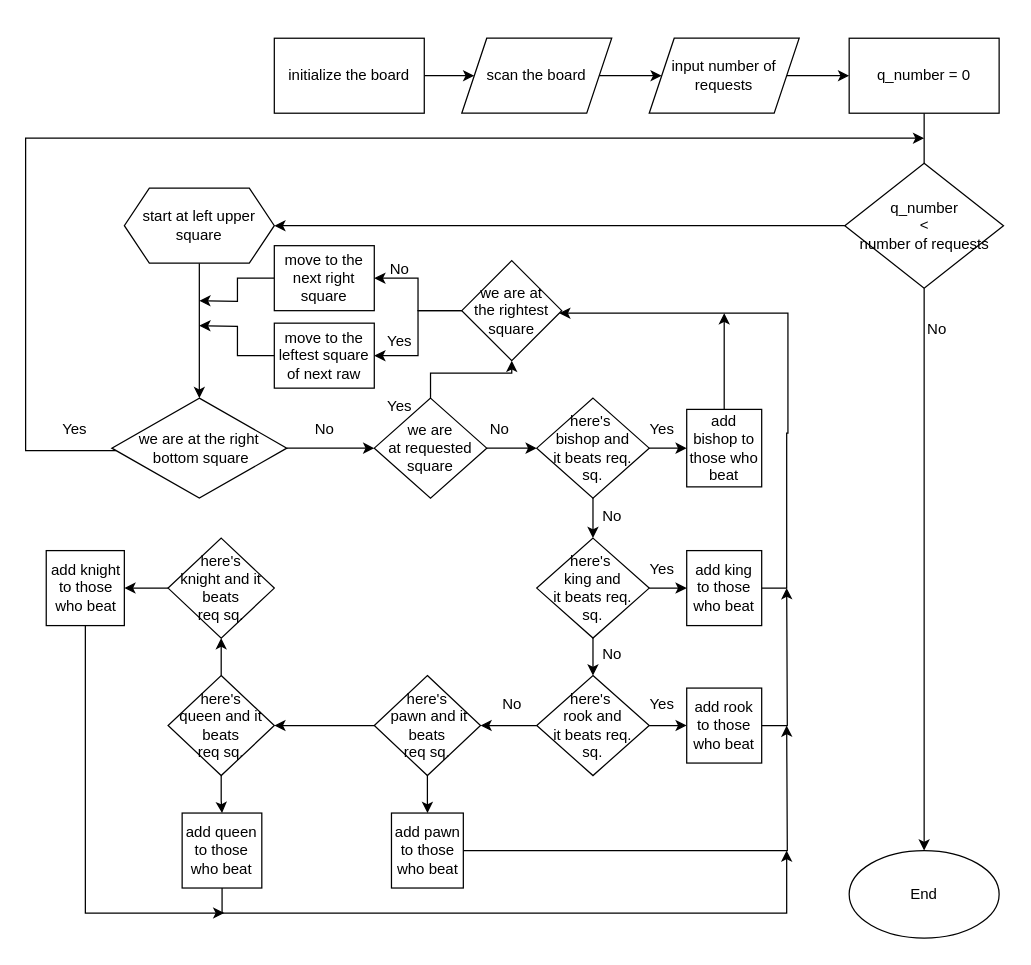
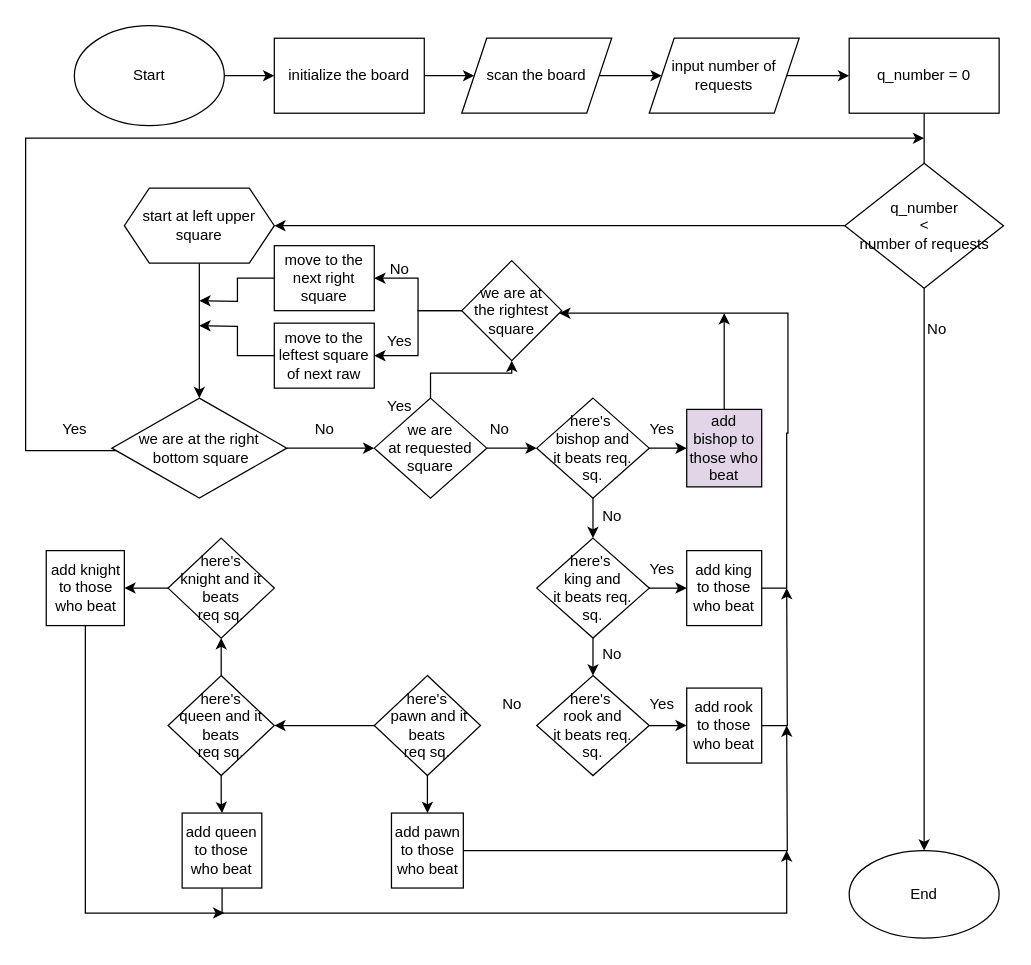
+ <mxCell id="3" value="Start" style="ellipse;whiteSpace=wrap;html=1;" vertex="1" parent="1"><mxGeometry x="59" y="20" width="120" height="80" as="geometry" /></mxCell>
+ <mxCell id="2" value="" style="edgeStyle=orthogonalEdgeStyle;rounded=0;orthogonalLoop=1;jettySize=auto;html=1;" edge="1" parent="1" source="3" target="5"><mxGeometry relative="1" as="geometry" /></mxCell>
- <mxCell id="31" value="add bishop to those who beat" style="whiteSpace=wrap;html=1;" vertex="1" parent="1"><mxGeometry x="549" y="327" width="60" height="62" as="geometry" /></mxCell>
+ <mxCell id="31" value="add bishop to those who beat" style="whiteSpace=wrap;html=1;fillColor=#e1d5e7;" vertex="1" parent="1"><mxGeometry x="549" y="327" width="60" height="62" as="geometry" /></mxCell>
- <mxCell id="41" value="" style="edgeStyle=orthogonalEdgeStyle;rounded=0;orthogonalLoop=1;jettySize=auto;html=1;" edge="1" parent="1" source="42" target="60"><mxGeometry relative="1" as="geometry" /></mxCell>
